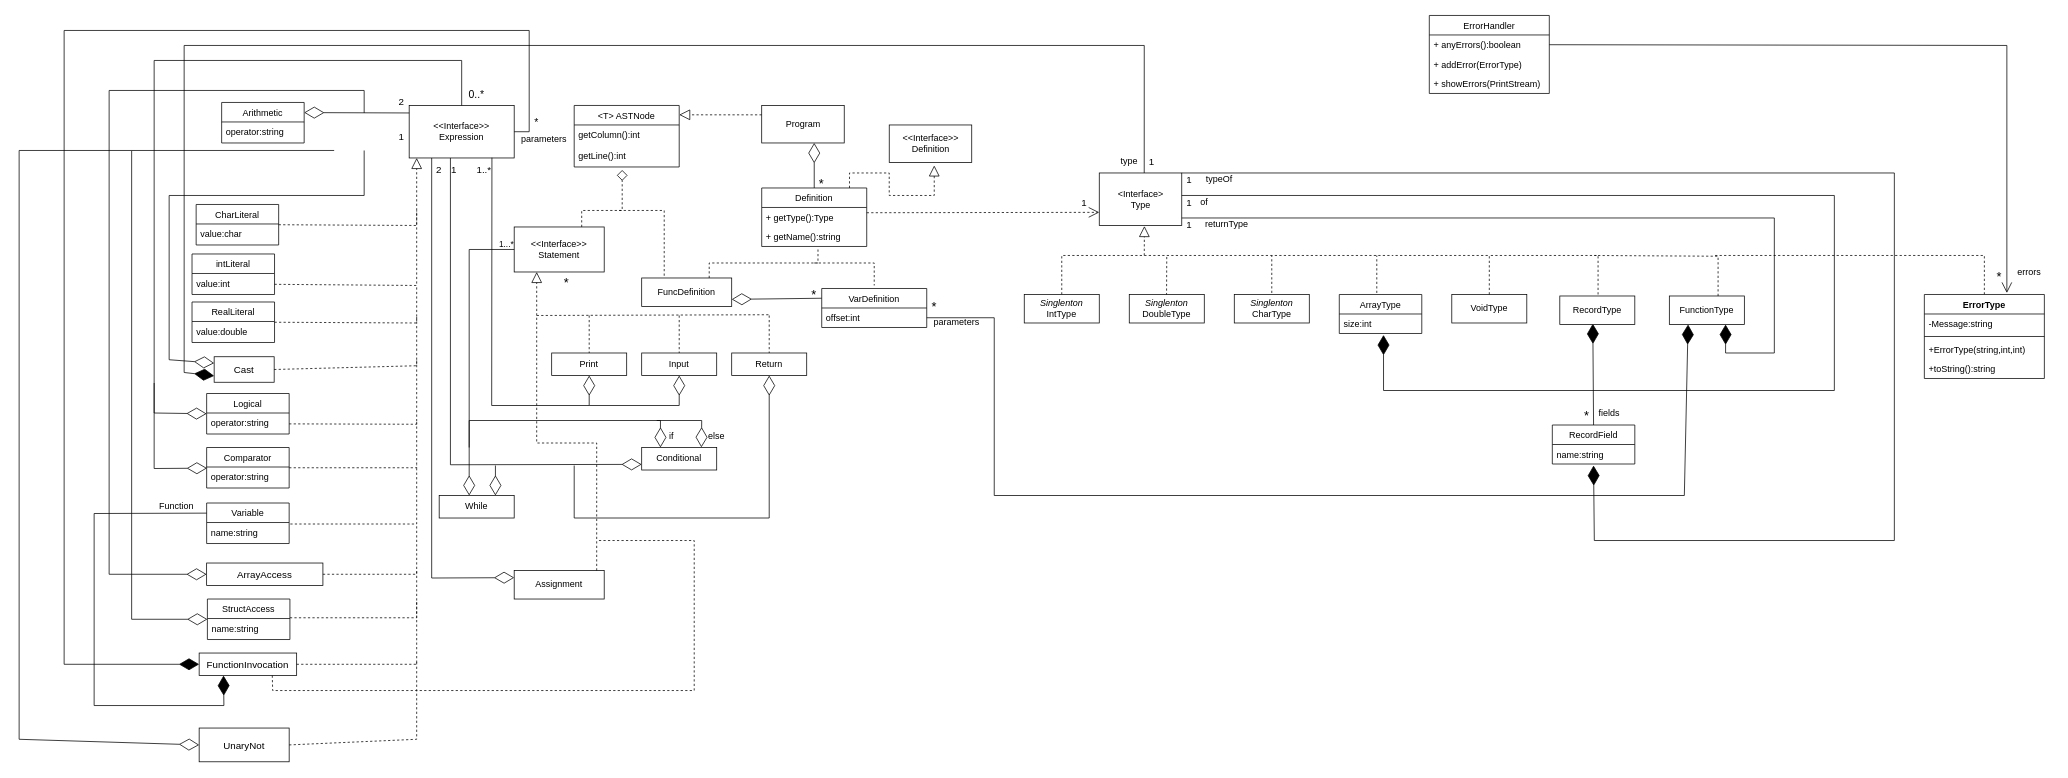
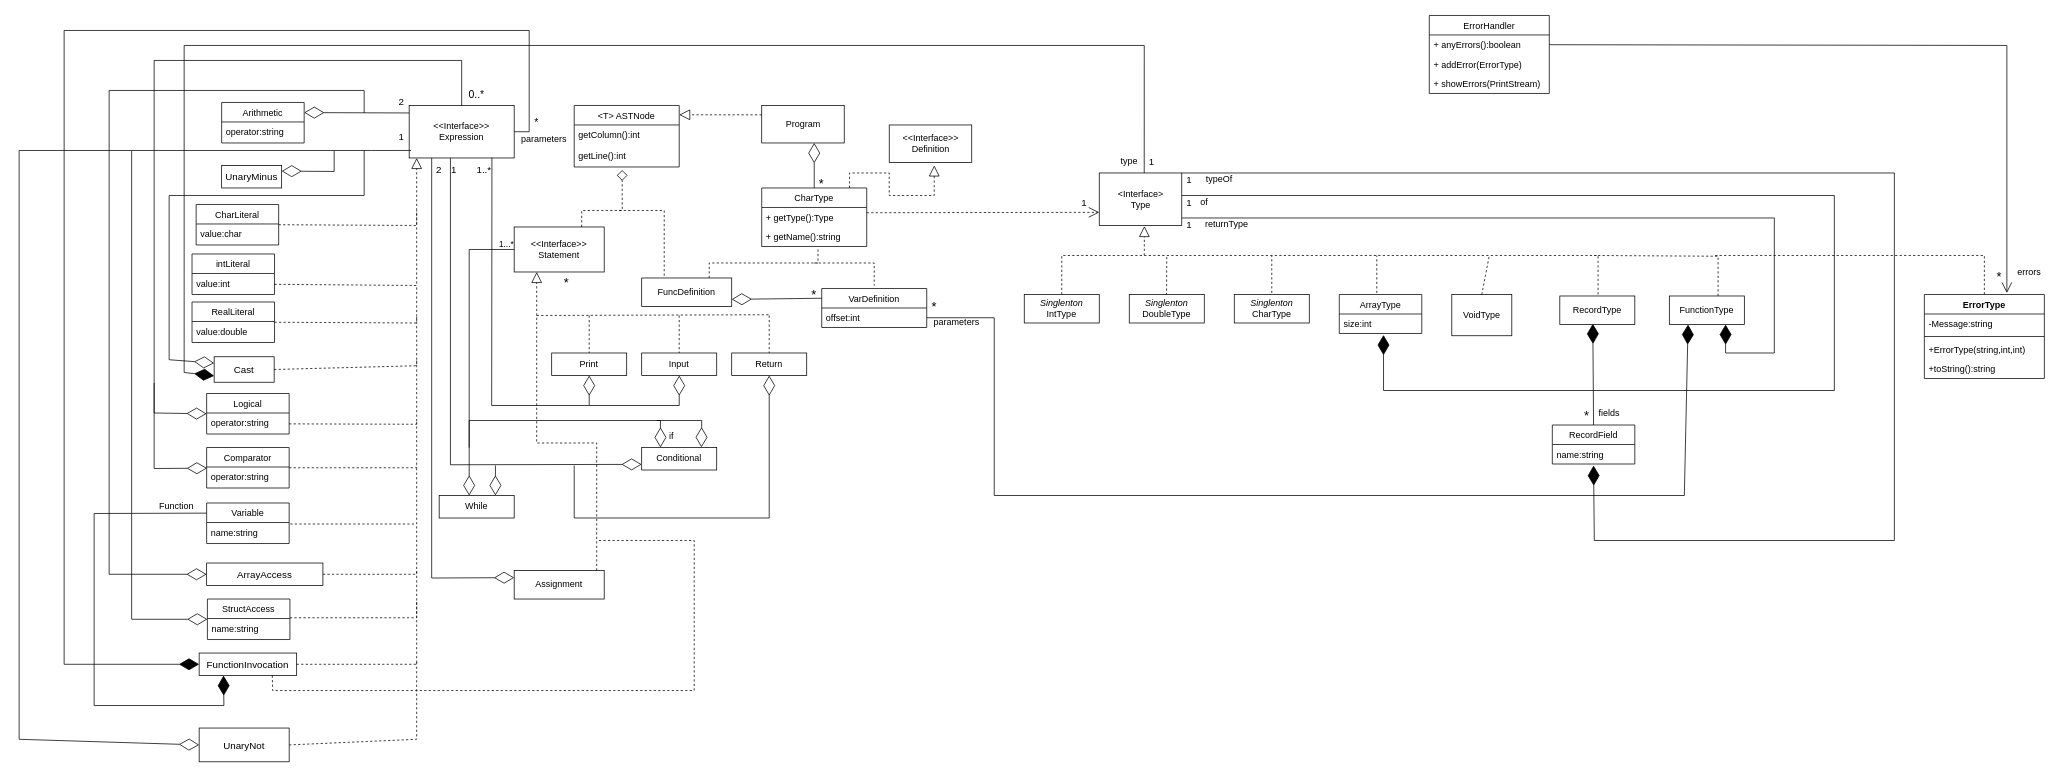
+ <mxCell id="34" value="" style="endArrow=diamondThin;endFill=0;endSize=24;html=1;rounded=0;fontSize=13;entryX=1;entryY=0.25;entryDx=0;entryDy=0;exitX=0.017;exitY=0.857;exitDx=0;exitDy=0;exitPerimeter=0;" parent="1" source="2" target="28" edge="1"><mxGeometry width="160" relative="1" as="geometry"><mxPoint x="540" y="190" as="sourcePoint" /><mxPoint x="380" y="210" as="targetPoint" /><Array as="points"><mxPoint x="490" y="200" /><mxPoint x="440" y="200" /><mxPoint x="440" y="228" /></Array></mxGeometry></mxCell>
+ <mxCell id="28" value="UnaryMinus" style="rounded=0;whiteSpace=wrap;html=1;fontSize=13;" parent="1" vertex="1"><mxGeometry x="290" y="220" width="80" height="30" as="geometry" /></mxCell>
- <mxCell id="8" value="Definition" style="swimlane;fontStyle=0;childLayout=stackLayout;horizontal=1;startSize=26;horizontalStack=0;resizeParent=1;resizeParentMax=0;resizeLast=0;collapsible=1;marginBottom=0;" parent="1" vertex="1"><mxGeometry x="1010" y="250" width="140" height="78" as="geometry" /></mxCell>
+ <mxCell id="8" value="CharType" style="swimlane;fontStyle=0;childLayout=stackLayout;horizontal=1;startSize=26;horizontalStack=0;resizeParent=1;resizeParentMax=0;resizeLast=0;collapsible=1;marginBottom=0;" parent="1" vertex="1"><mxGeometry x="1010" y="250" width="140" height="78" as="geometry" /></mxCell>
- <mxCell id="95" value="VoidType" style="rounded=0;whiteSpace=wrap;html=1;" parent="1" vertex="1"><mxGeometry x="1930" y="392" width="100" height="38" as="geometry" /></mxCell>
+ <mxCell id="95" value="VoidType" style="rounded=0;whiteSpace=wrap;html=1;" parent="1" vertex="1"><mxGeometry x="1930" y="392" width="80" height="55" as="geometry" /></mxCell>
- <mxCell id="89" value="else" style="text;html=1;strokeColor=none;fillColor=none;align=center;verticalAlign=middle;whiteSpace=wrap;rounded=0;fontSize=12;" parent="1" vertex="1"><mxGeometry x="920" y="566" width="60" height="30" as="geometry" /></mxCell>
